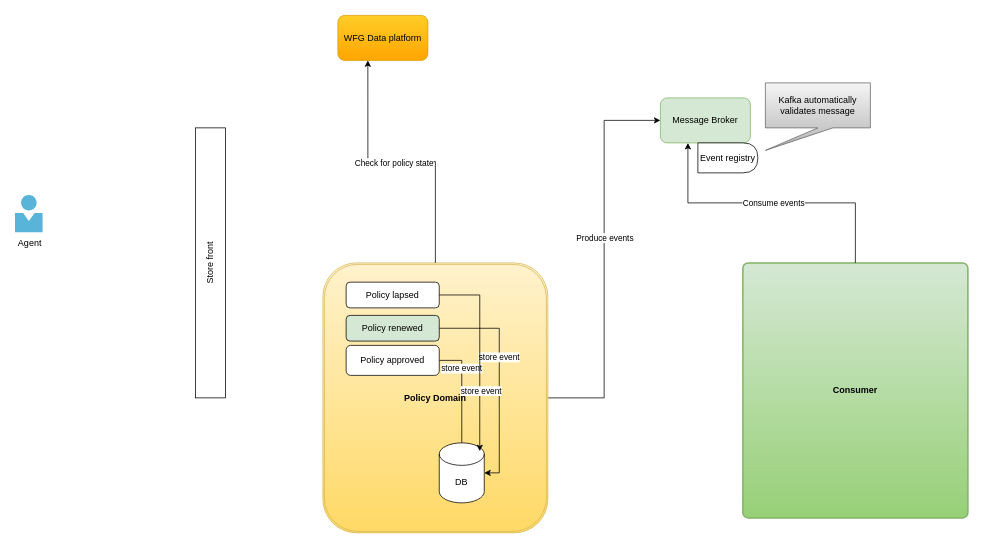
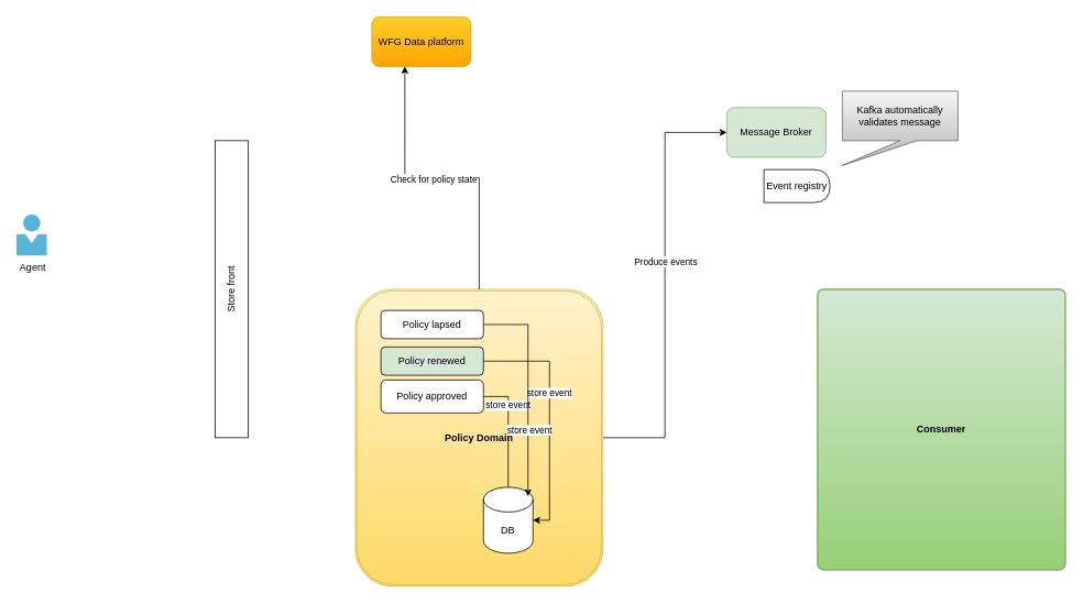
- <mxCell id="21" value="Event registry" style="shape=delay;whiteSpace=wrap;html=1;" vertex="1" parent="1"><mxGeometry x="930" y="190" width="80" height="40" as="geometry" /></mxCell>
+ <mxCell id="21" value="Event registry" style="shape=delay;whiteSpace=wrap;html=1;" vertex="1" parent="1"><mxGeometry x="925" y="205" width="80" height="40" as="geometry" /></mxCell>
- <mxCell id="24" style="edgeStyle=orthogonalEdgeStyle;rounded=0;orthogonalLoop=1;jettySize=auto;html=1;entryX=0.306;entryY=1.003;entryDx=0;entryDy=0;entryPerimeter=0;" edge="1" parent="1" source="23" target="3"><mxGeometry relative="1" as="geometry" /></mxCell>
- <mxCell id="25" value="Consume events" style="edgeLabel;html=1;align=center;verticalAlign=middle;resizable=0;points=[];" vertex="1" connectable="0" parent="24"><mxGeometry x="-0.008" relative="1" as="geometry"><mxPoint as="offset" /></mxGeometry></mxCell>
